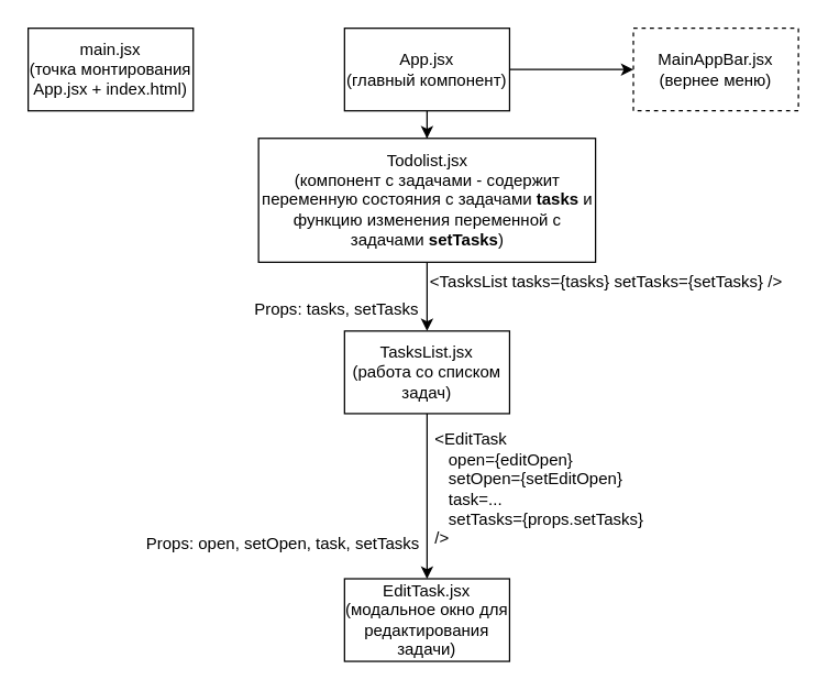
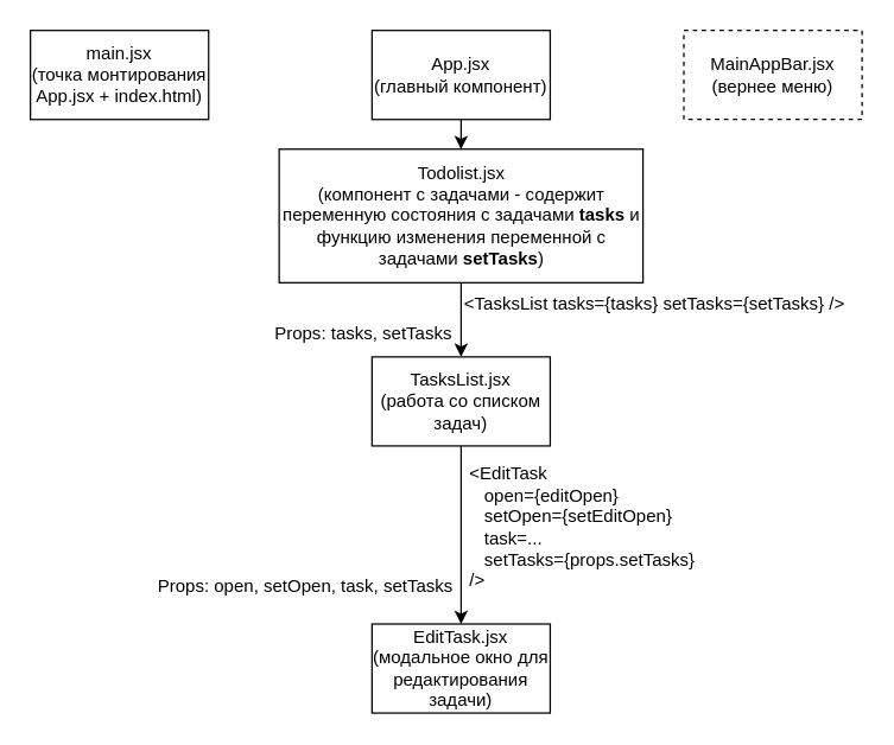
- <mxCell id="3" value="" style="edgeStyle=orthogonalEdgeStyle;rounded=0;orthogonalLoop=1;jettySize=auto;html=1;" edge="1" parent="1" source="4" target="14"><mxGeometry relative="1" as="geometry" /></mxCell>
